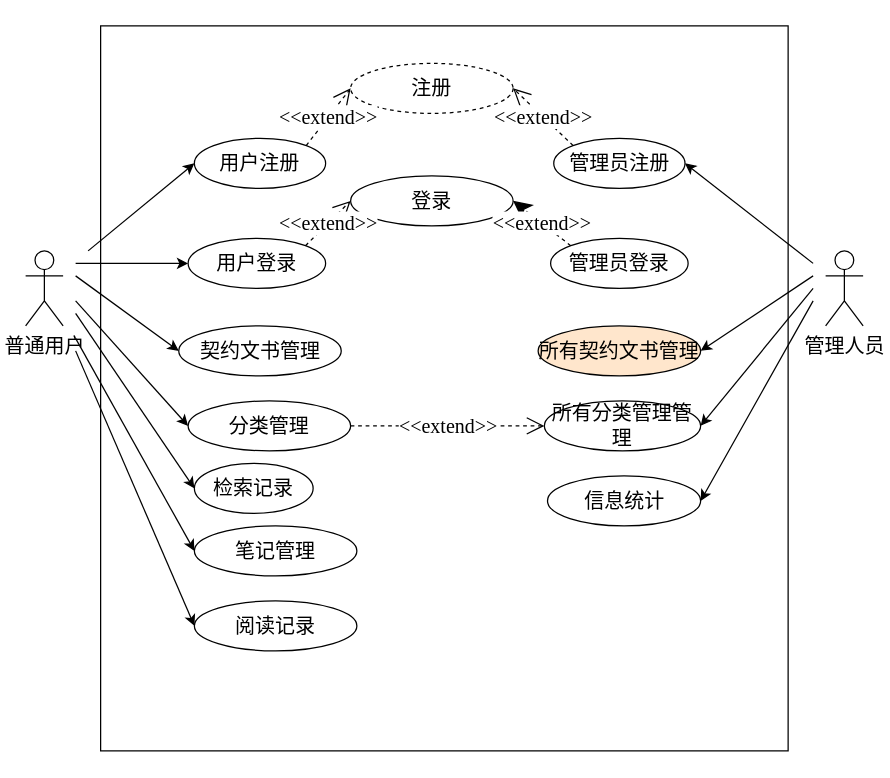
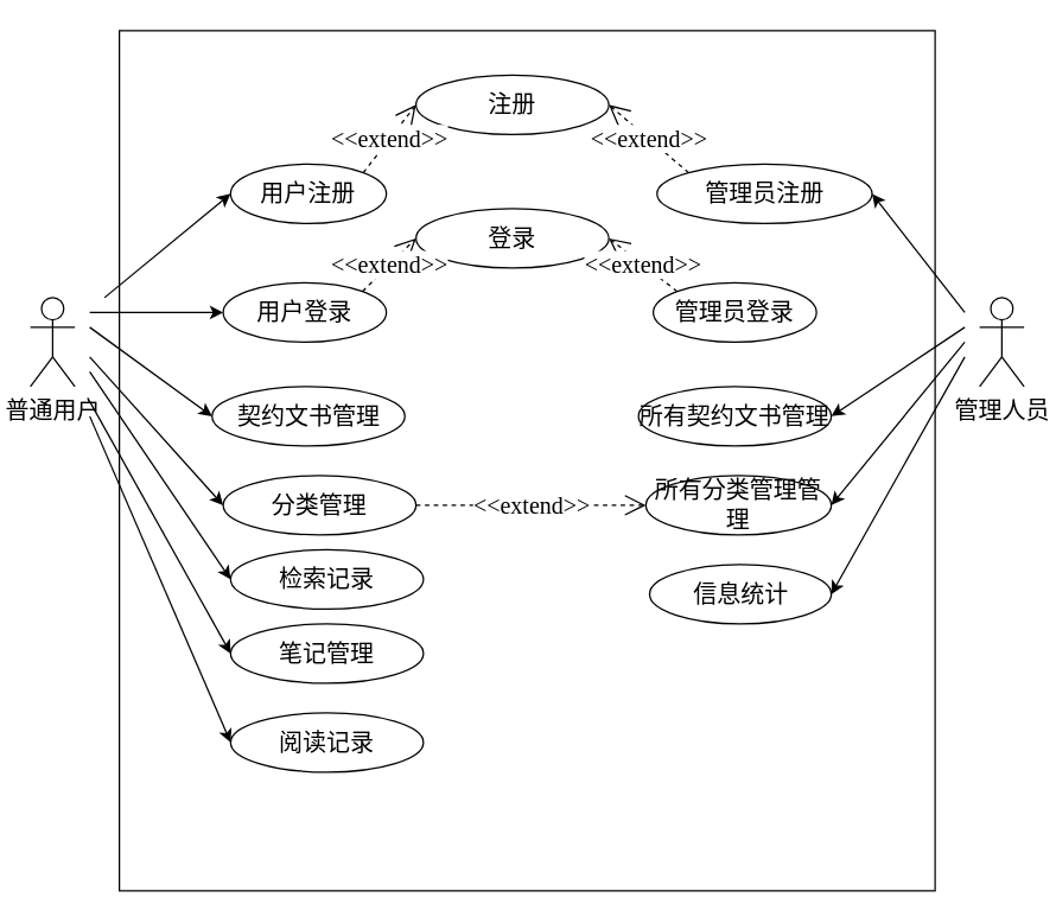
- <mxCell id="8" value="注册" style="ellipse;whiteSpace=wrap;html=1;fontFamily=Times New Roman;fontSize=16;dashed=1;" parent="1" vertex="1"><mxGeometry x="280" y="50" width="130" height="40" as="geometry" /></mxCell>
+ <mxCell id="8" value="注册" style="ellipse;whiteSpace=wrap;html=1;fontFamily=Times New Roman;fontSize=16;" parent="1" vertex="1"><mxGeometry x="280" y="50" width="130" height="40" as="geometry" /></mxCell>
- <mxCell id="9" value="管理员注册" style="ellipse;whiteSpace=wrap;html=1;fontFamily=Times New Roman;fontSize=16;" parent="1" vertex="1"><mxGeometry x="442.5" y="110" width="105" height="40" as="geometry" /></mxCell>
+ <mxCell id="9" value="管理员注册" style="ellipse;whiteSpace=wrap;html=1;fontFamily=Times New Roman;fontSize=16;" parent="1" vertex="1"><mxGeometry x="442.5" y="110" width="145" height="40" as="geometry" /></mxCell>
- <mxCell id="13" value="&amp;lt;&amp;lt;extend&amp;gt;&amp;gt;" style="endArrow=classic;endSize=12;dashed=1;html=1;rounded=0;exitX=0;exitY=0;exitDx=0;exitDy=0;entryX=1;entryY=0.5;entryDx=0;entryDy=0;fontFamily=Times New Roman;fontSize=16;" parent="1" source="7" target="11" edge="1"><mxGeometry width="160" relative="1" as="geometry"><mxPoint x="215" y="200" as="sourcePoint" /><mxPoint x="290" y="170" as="targetPoint" /></mxGeometry></mxCell>
+ <mxCell id="13" value="&amp;lt;&amp;lt;extend&amp;gt;&amp;gt;" style="endArrow=open;endSize=12;dashed=1;html=1;rounded=0;exitX=0;exitY=0;exitDx=0;exitDy=0;entryX=1;entryY=0.5;entryDx=0;entryDy=0;fontFamily=Times New Roman;fontSize=16;" parent="1" source="7" target="11" edge="1"><mxGeometry width="160" relative="1" as="geometry"><mxPoint x="215" y="200" as="sourcePoint" /><mxPoint x="290" y="170" as="targetPoint" /></mxGeometry></mxCell>
- <mxCell id="28" value="所有契约文书管理" style="ellipse;whiteSpace=wrap;html=1;fontFamily=Times New Roman;fontSize=16;fillColor=#ffe6cc;" parent="1" vertex="1"><mxGeometry x="430" y="260" width="130" height="40" as="geometry" /></mxCell>
+ <mxCell id="28" value="所有契约文书管理" style="ellipse;whiteSpace=wrap;html=1;fontFamily=Times New Roman;fontSize=16;" parent="1" vertex="1"><mxGeometry x="430" y="260" width="130" height="40" as="geometry" /></mxCell>
- <mxCell id="20" value="检索记录" style="ellipse;whiteSpace=wrap;html=1;fontFamily=Times New Roman;fontSize=16;" parent="1" vertex="1"><mxGeometry x="155" y="370" width="95" height="40" as="geometry" /></mxCell>
+ <mxCell id="20" value="检索记录" style="ellipse;whiteSpace=wrap;html=1;fontFamily=Times New Roman;fontSize=16;" parent="1" vertex="1"><mxGeometry x="155" y="370" width="130" height="40" as="geometry" /></mxCell>
